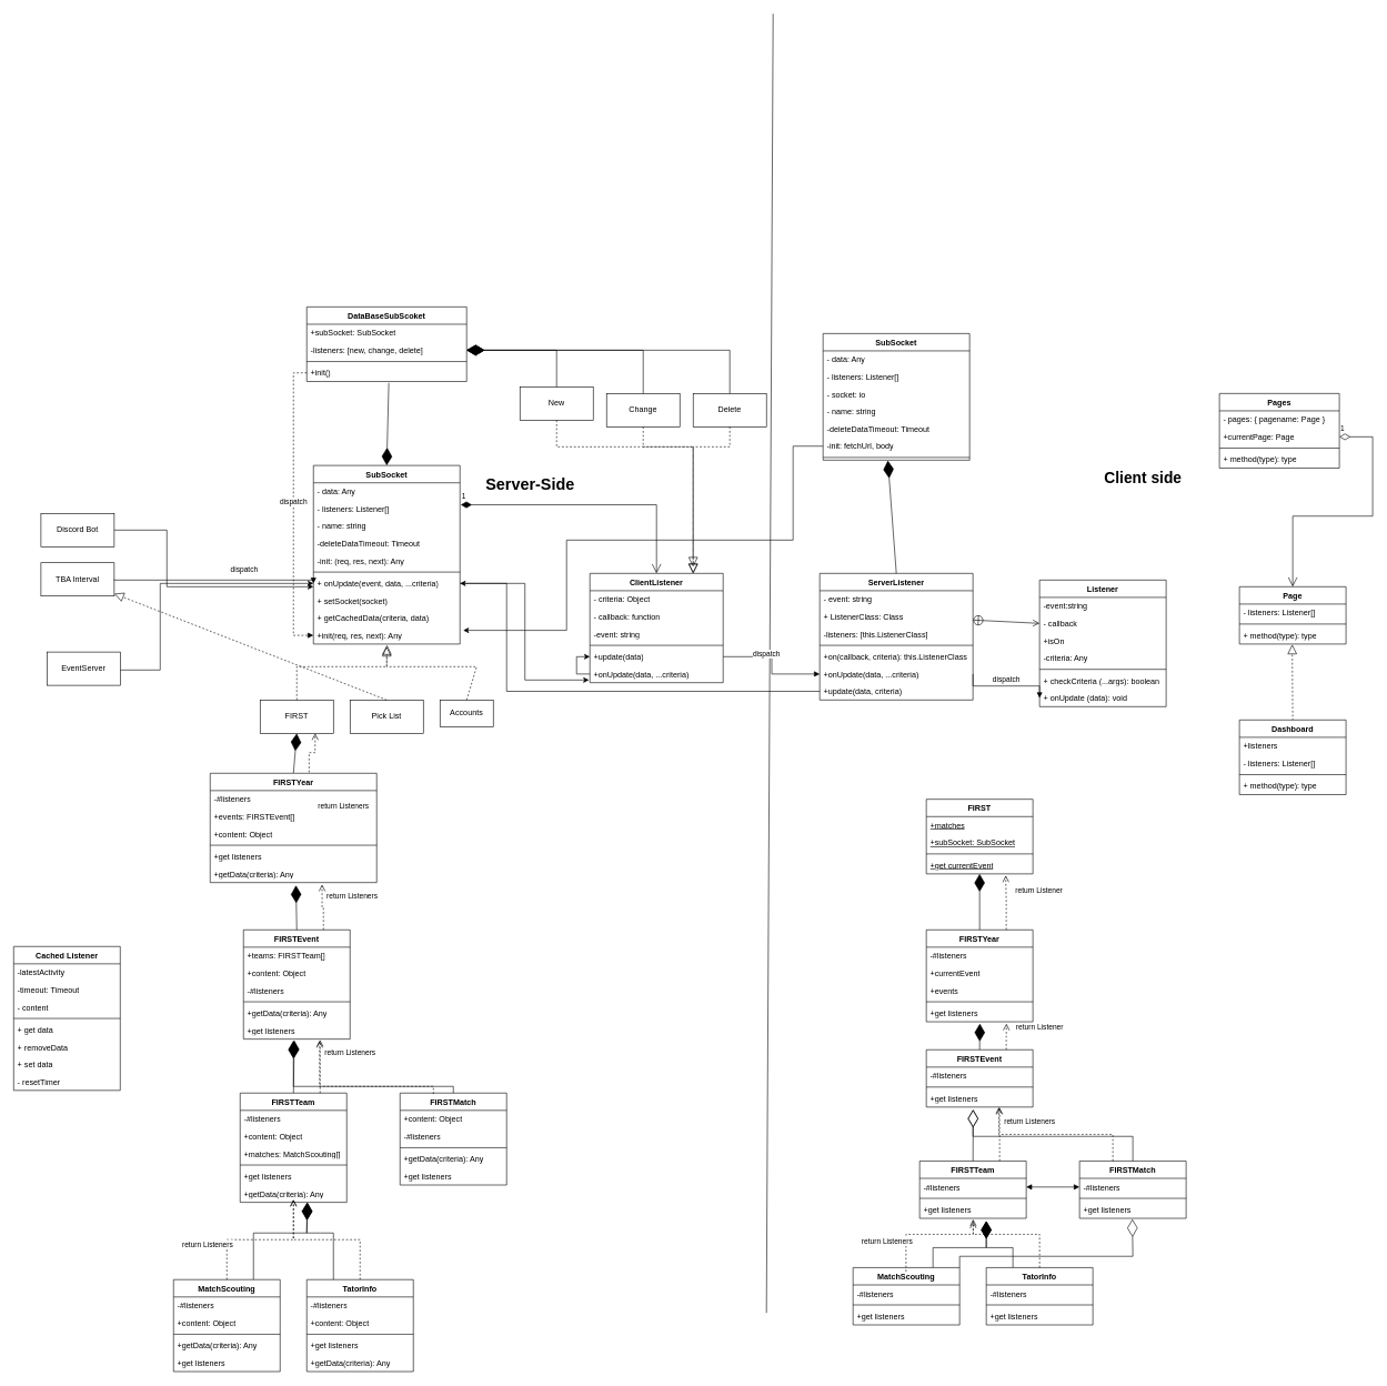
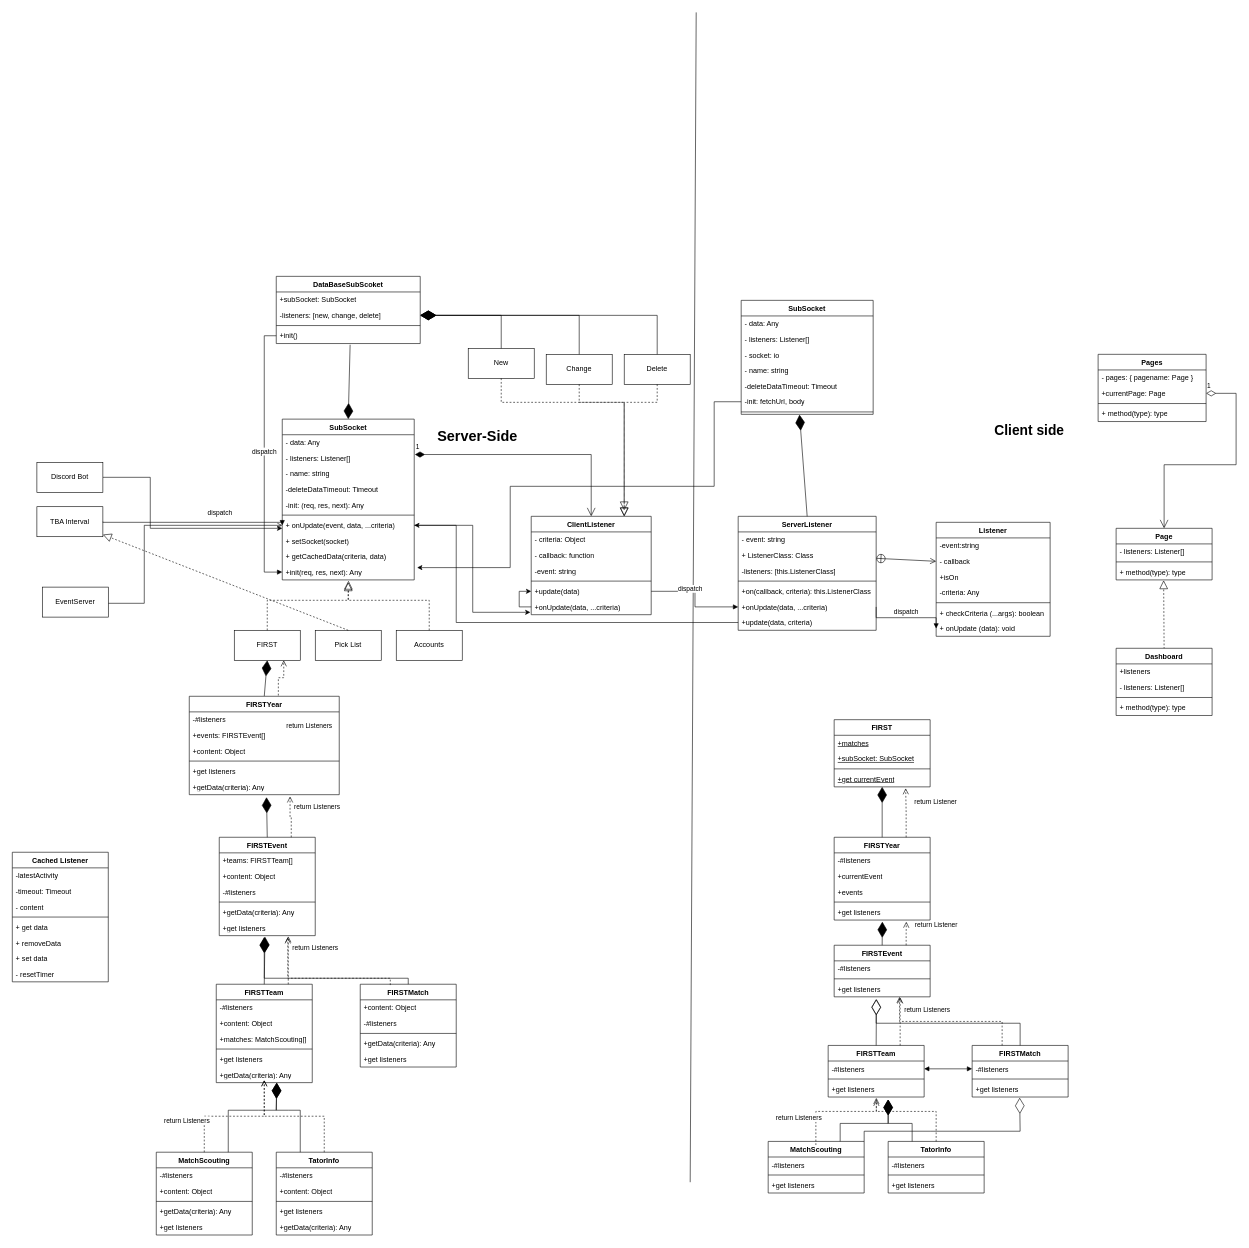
- <mxCell id="54" value="dispatch" style="html=1;verticalAlign=bottom;endArrow=block;edgeStyle=elbowEdgeStyle;elbow=vertical;curved=0;rounded=0;exitX=0;exitY=0.5;exitDx=0;exitDy=0;entryX=0;entryY=0.5;entryDx=0;entryDy=0;dashed=1;" parent="1" source="53" target="25" edge="1"><mxGeometry width="80" relative="1" as="geometry"><mxPoint x="450" y="830" as="sourcePoint" /><mxPoint x="530" y="830" as="targetPoint" /><Array as="points"><mxPoint x="440" y="740" /></Array></mxGeometry></mxCell>
+ <mxCell id="54" value="dispatch" style="html=1;verticalAlign=bottom;endArrow=block;edgeStyle=elbowEdgeStyle;elbow=vertical;curved=0;rounded=0;exitX=0;exitY=0.5;exitDx=0;exitDy=0;entryX=0;entryY=0.5;entryDx=0;entryDy=0;" parent="1" source="53" target="25" edge="1"><mxGeometry width="80" relative="1" as="geometry"><mxPoint x="450" y="830" as="sourcePoint" /><mxPoint x="530" y="830" as="targetPoint" /><Array as="points"><mxPoint x="440" y="740" /></Array></mxGeometry></mxCell>
- <mxCell id="190" style="edgeStyle=orthogonalEdgeStyle;rounded=0;orthogonalLoop=1;jettySize=auto;html=1;entryX=0;entryY=0.5;entryDx=0;entryDy=0;" parent="1" source="191" target="22" edge="1"><mxGeometry relative="1" as="geometry"><Array as="points"><mxPoint x="240" y="1005" /><mxPoint x="240" y="875" /></Array></mxGeometry></mxCell>
+ <mxCell id="190" style="edgeStyle=orthogonalEdgeStyle;rounded=0;orthogonalLoop=1;jettySize=auto;html=1;entryX=0;entryY=0.5;entryDx=0;entryDy=0;endArrow=open;" parent="1" source="191" target="22" edge="1"><mxGeometry relative="1" as="geometry"><Array as="points"><mxPoint x="240" y="1005" /><mxPoint x="240" y="875" /></Array></mxGeometry></mxCell>
- <mxCell id="61" value="Accounts" style="html=1;whiteSpace=wrap;" parent="1" vertex="1"><mxGeometry x="660" y="1050" width="80" height="40" as="geometry" /></mxCell>
+ <mxCell id="61" value="Accounts" style="html=1;whiteSpace=wrap;" parent="1" vertex="1"><mxGeometry x="660" y="1050" width="110" height="50" as="geometry" /></mxCell>
